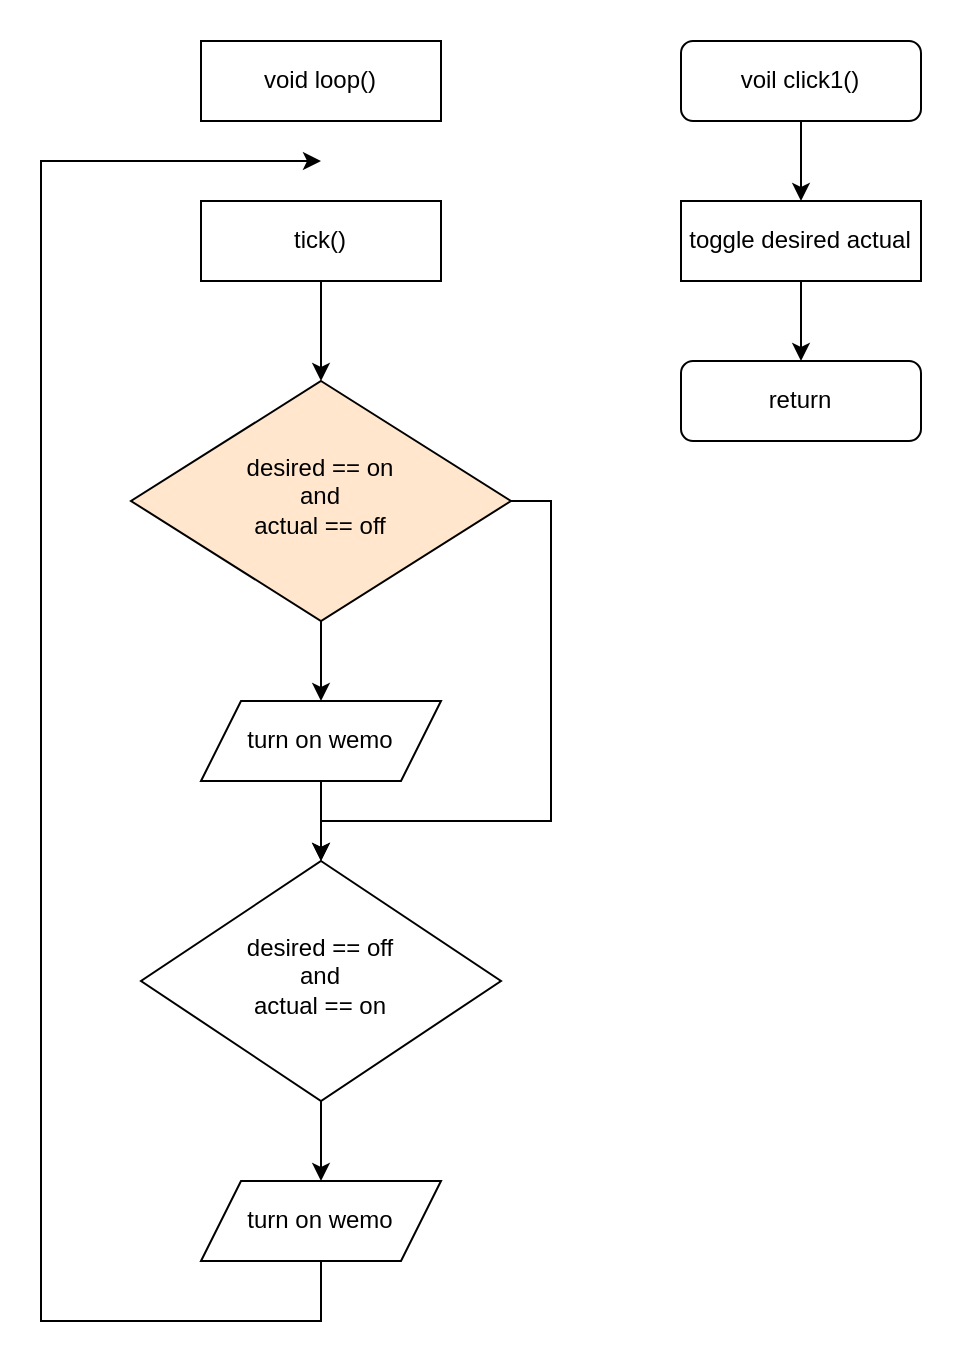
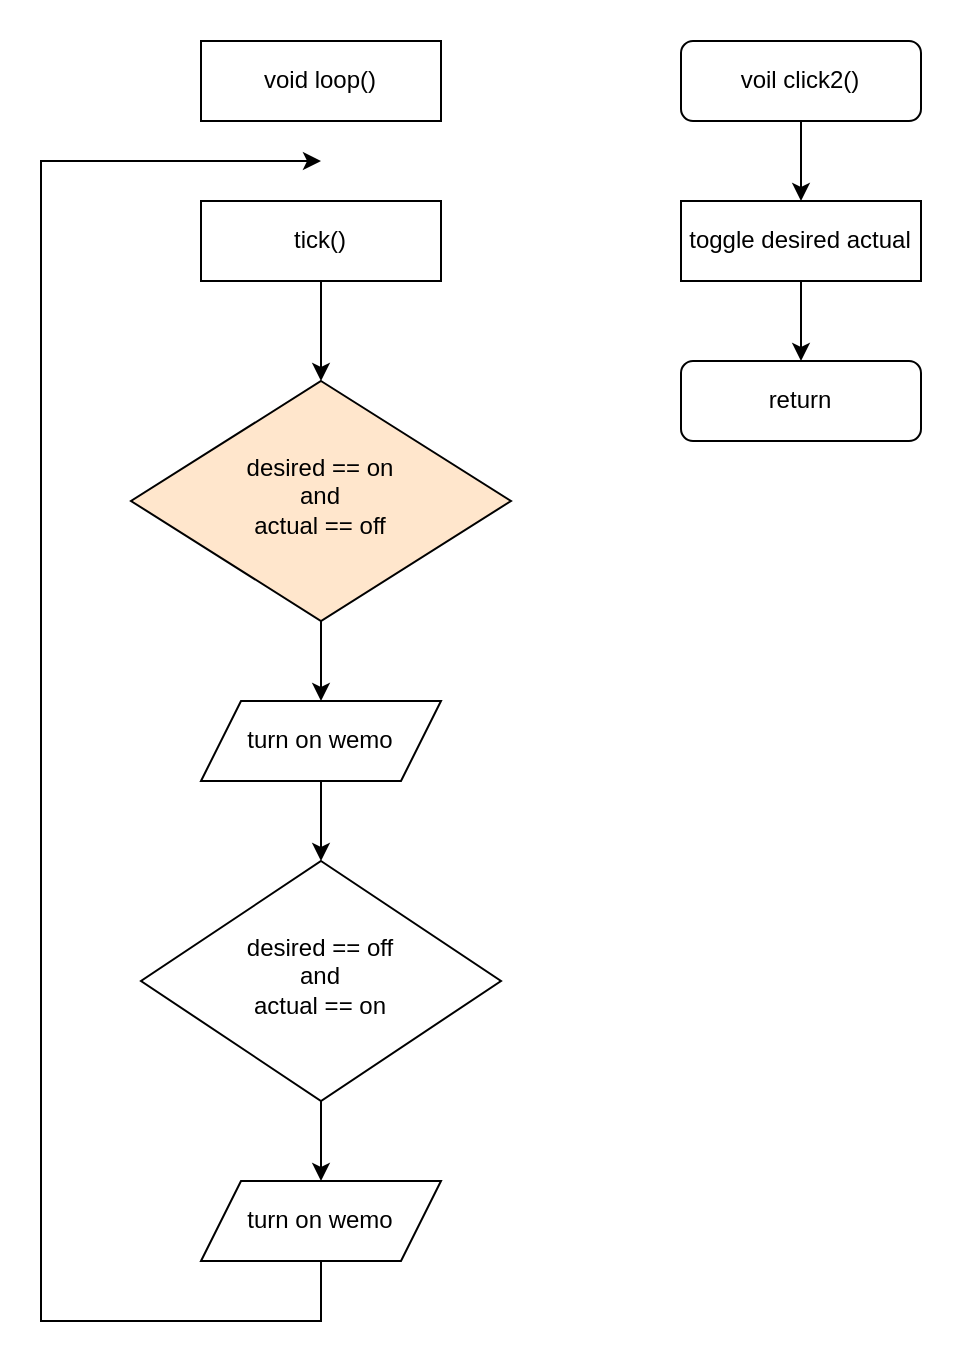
- <mxCell id="7" value="voil click1()" style="rounded=1;whiteSpace=wrap;html=1;" vertex="1" parent="1"><mxGeometry x="340" y="20" width="120" height="40" as="geometry" /></mxCell>
+ <mxCell id="7" value="voil click2()" style="rounded=1;whiteSpace=wrap;html=1;" vertex="1" parent="1"><mxGeometry x="340" y="20" width="120" height="40" as="geometry" /></mxCell>
- <mxCell id="4" style="edgeStyle=orthogonalEdgeStyle;rounded=0;orthogonalLoop=1;jettySize=auto;html=1;exitX=1;exitY=0.5;exitDx=0;exitDy=0;" edge="1" parent="1" source="5" target="14"><mxGeometry relative="1" as="geometry"><Array as="points"><mxPoint x="275" y="250" /><mxPoint x="275" y="410" /><mxPoint x="160" y="410" /></Array></mxGeometry></mxCell>
